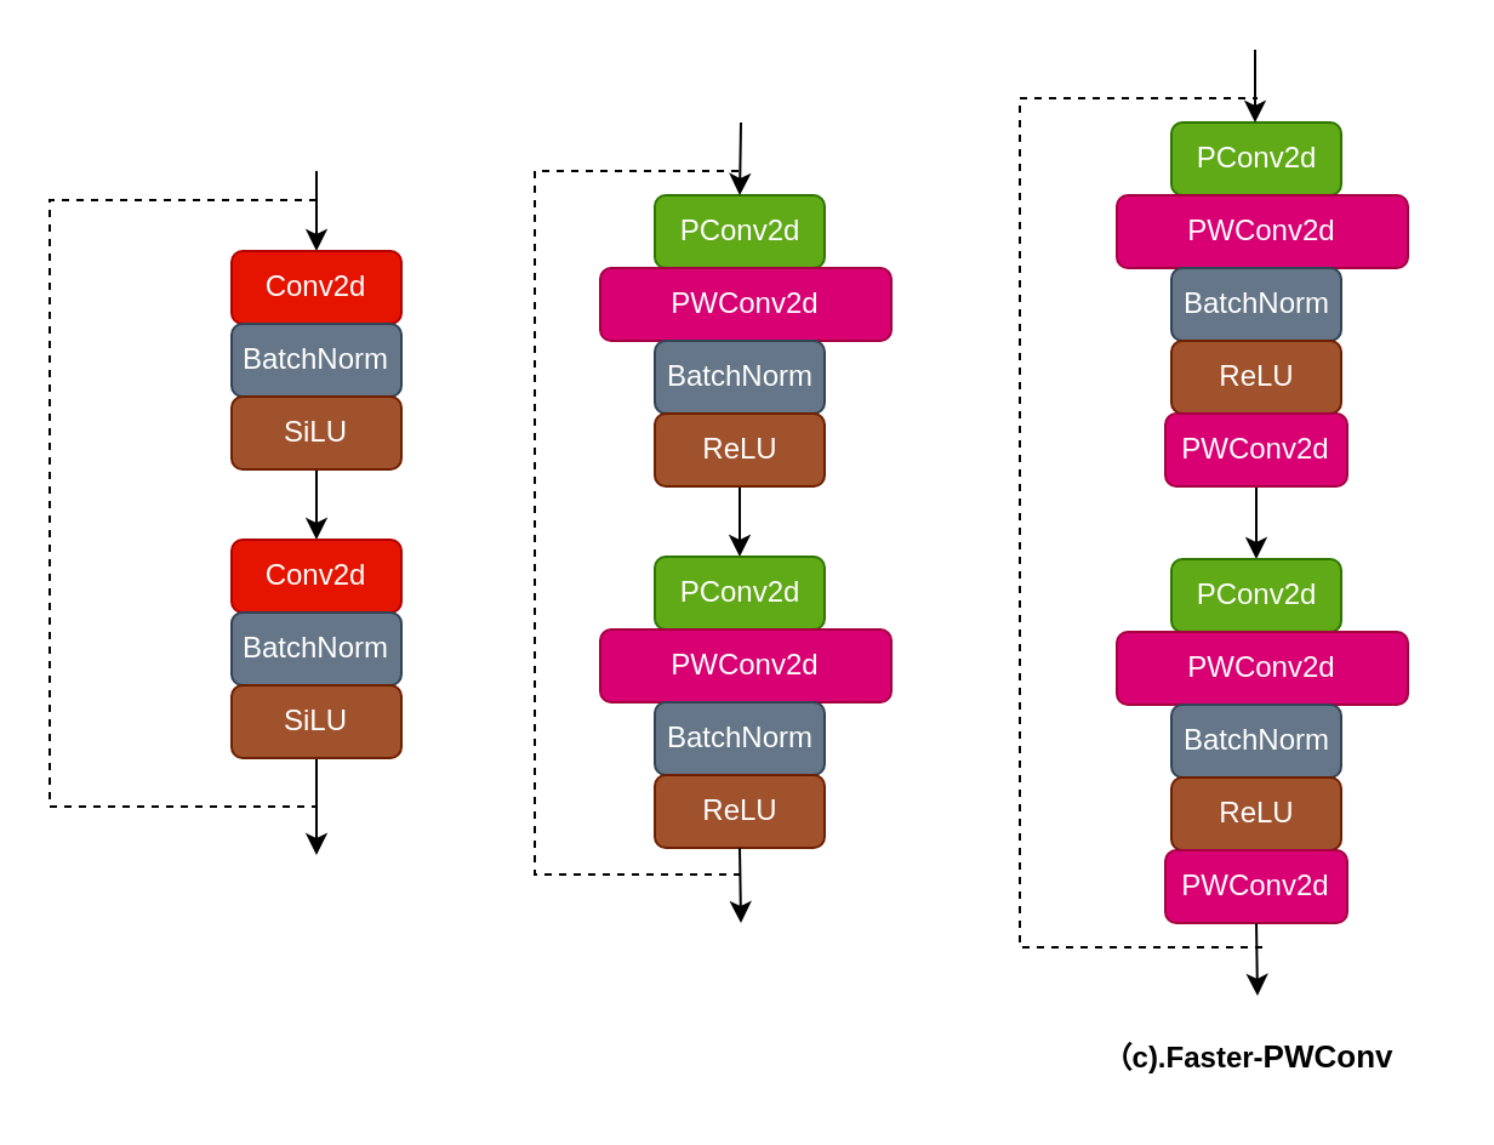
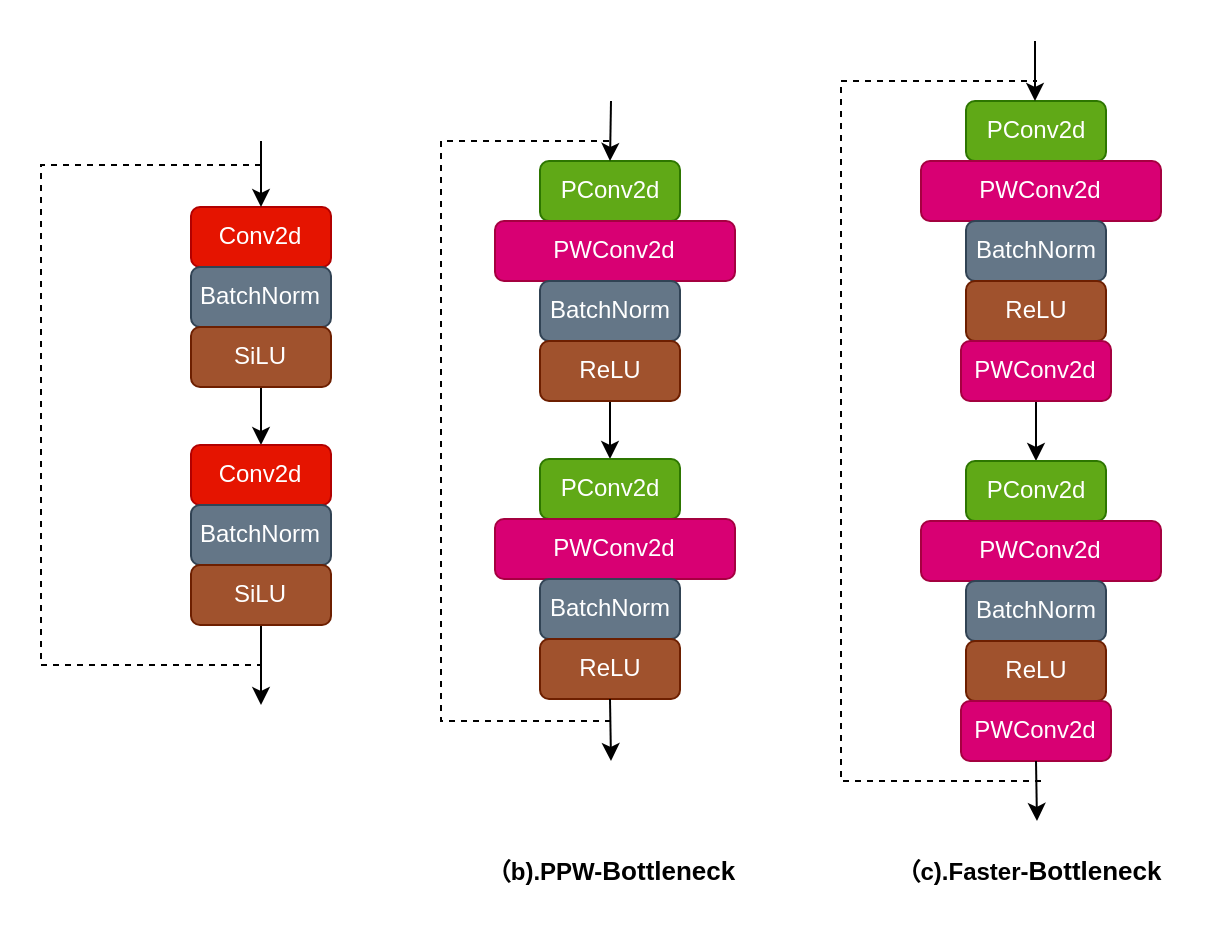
+ <mxCell id="38" value="&lt;b&gt;（b).PPW-&lt;font style=&quot;font-size: 13px;&quot;&gt;Bottleneck&lt;/font&gt;&lt;/b&gt;" style="text;html=1;align=center;verticalAlign=middle;resizable=0;points=[];autosize=1;strokeColor=none;fillColor=none;" vertex="1" parent="1"><mxGeometry x="229.5" y="420" width="150" height="30" as="geometry" /></mxCell>
- <mxCell id="39" value="&lt;b&gt;（c).Faster-&lt;font style=&quot;font-size: 13px;&quot;&gt;PWConv&lt;/font&gt;&lt;/b&gt;" style="text;html=1;align=center;verticalAlign=middle;resizable=0;points=[];autosize=1;strokeColor=none;fillColor=none;" vertex="1" parent="1"><mxGeometry x="434" y="420" width="160" height="30" as="geometry" /></mxCell>
+ <mxCell id="39" value="&lt;b&gt;（c).Faster-&lt;font style=&quot;font-size: 13px;&quot;&gt;Bottleneck&lt;/font&gt;&lt;/b&gt;" style="text;html=1;align=center;verticalAlign=middle;resizable=0;points=[];autosize=1;strokeColor=none;fillColor=none;" vertex="1" parent="1"><mxGeometry x="434" y="420" width="160" height="30" as="geometry" /></mxCell>
